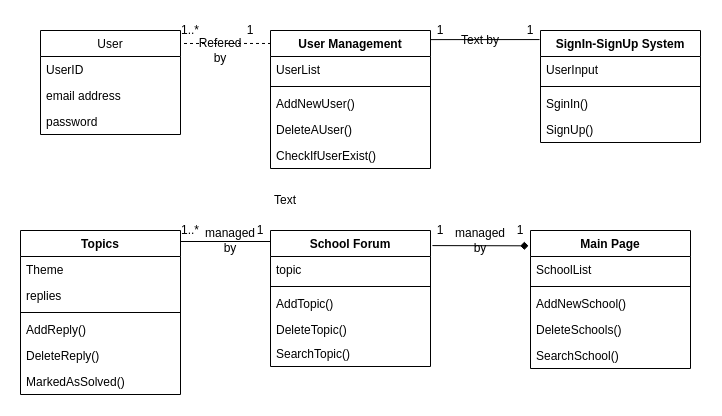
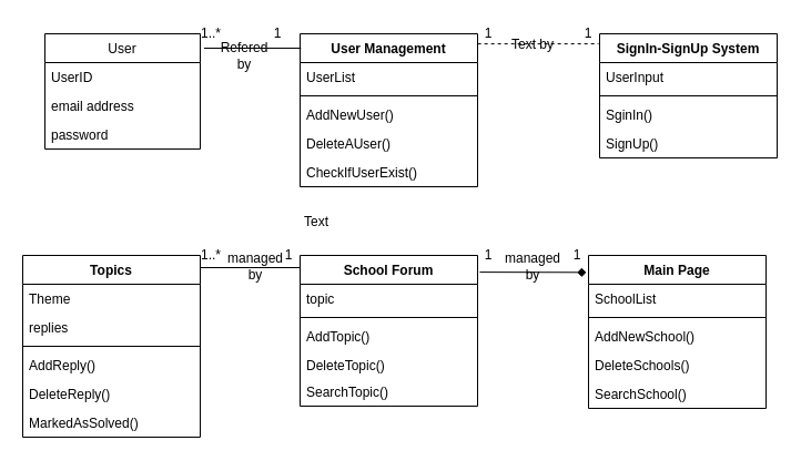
- <mxCell id="39" value="" style="endArrow=none;html=1;entryX=-0.006;entryY=0.081;entryDx=0;entryDy=0;entryPerimeter=0;exitX=1.001;exitY=0.066;exitDx=0;exitDy=0;exitPerimeter=0;" edge="1" parent="1" source="7" target="2"><mxGeometry width="50" height="50" relative="1" as="geometry"><mxPoint x="300" y="140" as="sourcePoint" /><mxPoint x="350" y="90" as="targetPoint" /></mxGeometry></mxCell>
+ <mxCell id="39" value="" style="endArrow=none;html=1;entryX=-0.006;entryY=0.081;entryDx=0;entryDy=0;entryPerimeter=0;exitX=1.001;exitY=0.066;exitDx=0;exitDy=0;exitPerimeter=0;dashed=1;" edge="1" parent="1" source="7" target="2"><mxGeometry width="50" height="50" relative="1" as="geometry"><mxPoint x="300" y="140" as="sourcePoint" /><mxPoint x="350" y="90" as="targetPoint" /></mxGeometry></mxCell>
- <mxCell id="31" value="" style="endArrow=none;html=1;exitX=1.025;exitY=0.125;exitDx=0;exitDy=0;exitPerimeter=0;entryX=0.005;entryY=0.094;entryDx=0;entryDy=0;entryPerimeter=0;dashed=1;" edge="1" parent="1" source="13" target="7"><mxGeometry width="50" height="50" relative="1" as="geometry"><mxPoint x="230" y="220" as="sourcePoint" /><mxPoint x="280" y="170" as="targetPoint" /></mxGeometry></mxCell>
+ <mxCell id="31" value="" style="endArrow=none;html=1;exitX=1.025;exitY=0.125;exitDx=0;exitDy=0;exitPerimeter=0;entryX=0.005;entryY=0.094;entryDx=0;entryDy=0;entryPerimeter=0;" edge="1" parent="1" source="13" target="7"><mxGeometry width="50" height="50" relative="1" as="geometry"><mxPoint x="230" y="220" as="sourcePoint" /><mxPoint x="280" y="170" as="targetPoint" /></mxGeometry></mxCell>
